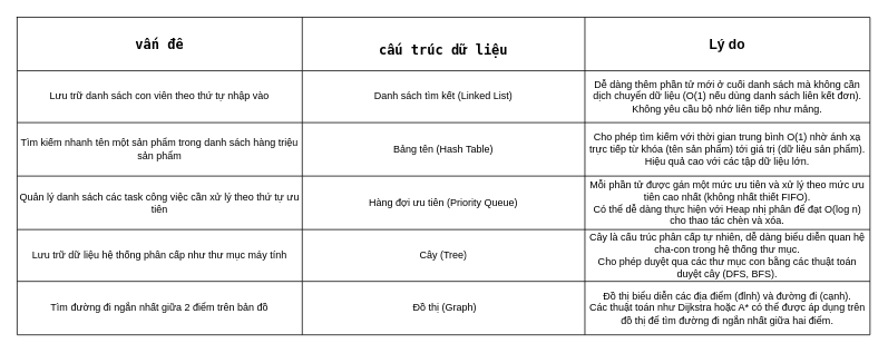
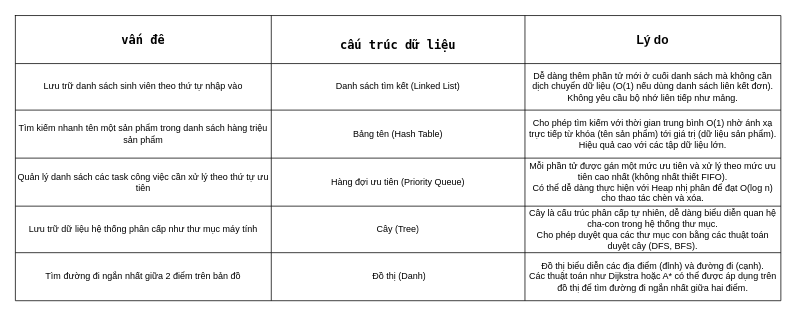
- <mxCell id="8" value="Lưu trữ danh sách con viên theo thứ tự nhập vào" style="shape=partialRectangle;html=1;whiteSpace=wrap;connectable=0;strokeColor=inherit;overflow=hidden;fillColor=none;top=0;left=0;bottom=0;right=0;pointerEvents=1;" vertex="1" parent="7"><mxGeometry width="341" height="62" as="geometry"><mxRectangle width="341" height="62" as="alternateBounds" /></mxGeometry></mxCell>
+ <mxCell id="8" value="Lưu trữ danh sách sinh viên theo thứ tự nhập vào" style="shape=partialRectangle;html=1;whiteSpace=wrap;connectable=0;strokeColor=inherit;overflow=hidden;fillColor=none;top=0;left=0;bottom=0;right=0;pointerEvents=1;" vertex="1" parent="7"><mxGeometry width="341" height="62" as="geometry"><mxRectangle width="341" height="62" as="alternateBounds" /></mxGeometry></mxCell>
- <mxCell id="25" value="&amp;nbsp;Đồ thị (Graph)" style="shape=partialRectangle;html=1;whiteSpace=wrap;connectable=0;strokeColor=inherit;overflow=hidden;fillColor=none;top=0;left=0;bottom=0;right=0;pointerEvents=1;" vertex="1" parent="23"><mxGeometry x="341" width="338" height="64" as="geometry"><mxRectangle width="338" height="64" as="alternateBounds" /></mxGeometry></mxCell>
+ <mxCell id="25" value="&amp;nbsp;Đồ thị (Danh)" style="shape=partialRectangle;html=1;whiteSpace=wrap;connectable=0;strokeColor=inherit;overflow=hidden;fillColor=none;top=0;left=0;bottom=0;right=0;pointerEvents=1;" vertex="1" parent="23"><mxGeometry x="341" width="338" height="64" as="geometry"><mxRectangle width="338" height="64" as="alternateBounds" /></mxGeometry></mxCell>
